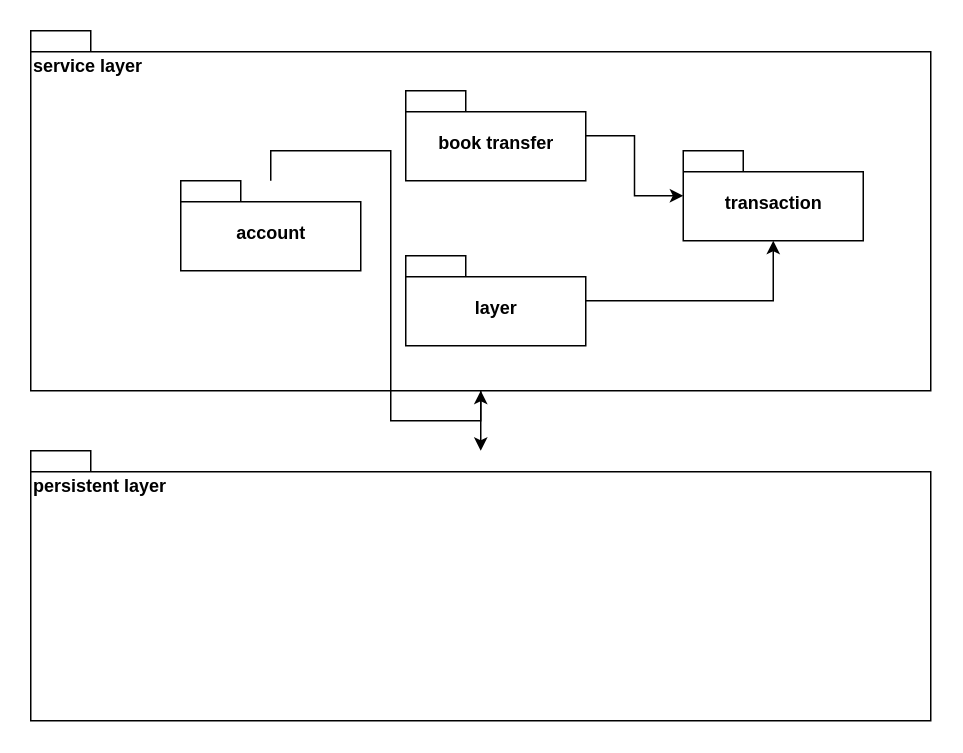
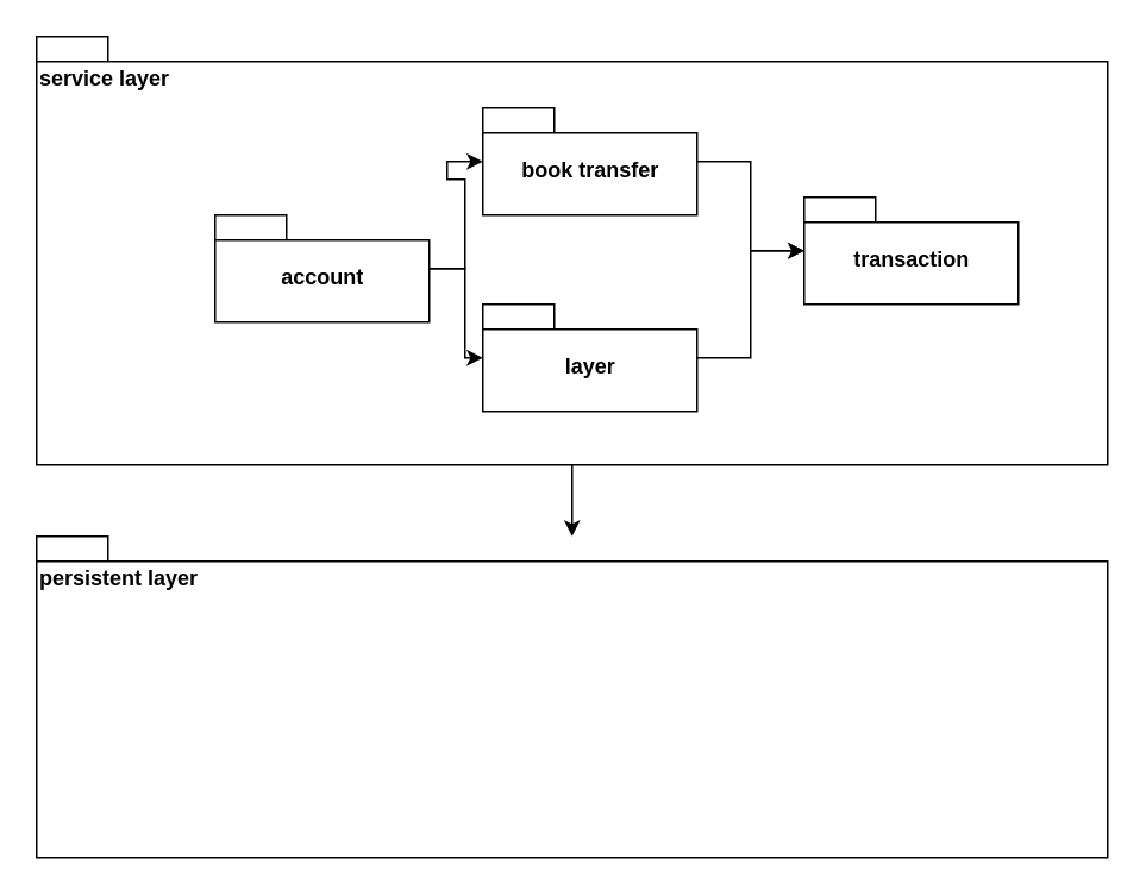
+ <mxCell id="6" style="edgeStyle=orthogonalEdgeStyle;rounded=0;orthogonalLoop=1;jettySize=auto;html=1;" edge="1" parent="1" source="8" target="5"><mxGeometry relative="1" as="geometry" /></mxCell>
- <mxCell id="9" value="transaction" style="shape=folder;fontStyle=1;spacingTop=10;tabWidth=40;tabHeight=14;tabPosition=left;html=1;" vertex="1" parent="1"><mxGeometry x="455" y="100" width="120" height="60" as="geometry" /></mxCell>
+ <mxCell id="9" value="transaction" style="shape=folder;fontStyle=1;spacingTop=10;tabWidth=40;tabHeight=14;tabPosition=left;html=1;" vertex="1" parent="1"><mxGeometry x="450" y="110" width="120" height="60" as="geometry" /></mxCell>
- <mxCell id="7" style="edgeStyle=orthogonalEdgeStyle;rounded=0;orthogonalLoop=1;jettySize=auto;html=1;" edge="1" parent="1" source="8" target="3"><mxGeometry relative="1" as="geometry" /></mxCell>
+ <mxCell id="7" style="edgeStyle=orthogonalEdgeStyle;rounded=0;orthogonalLoop=1;jettySize=auto;html=1;" edge="1" parent="1" source="8" target="12"><mxGeometry relative="1" as="geometry" /></mxCell>
